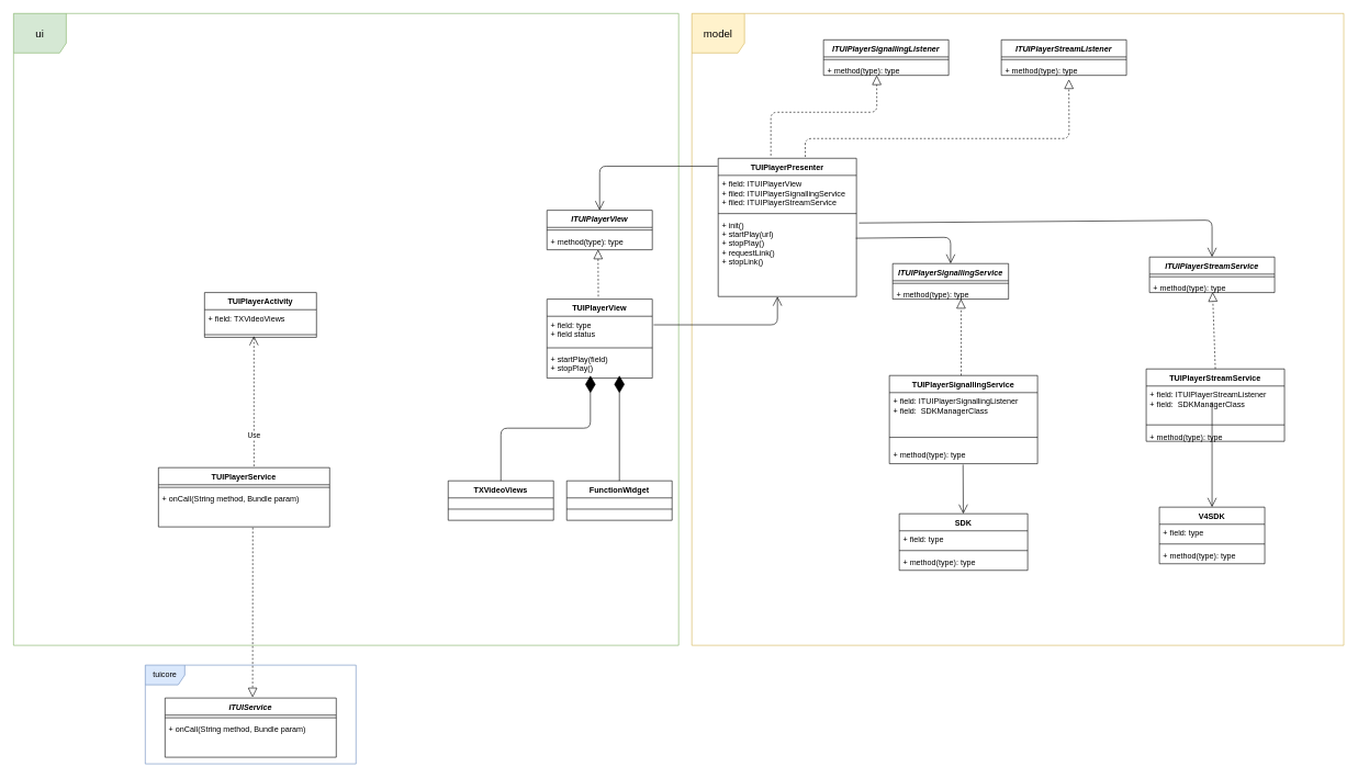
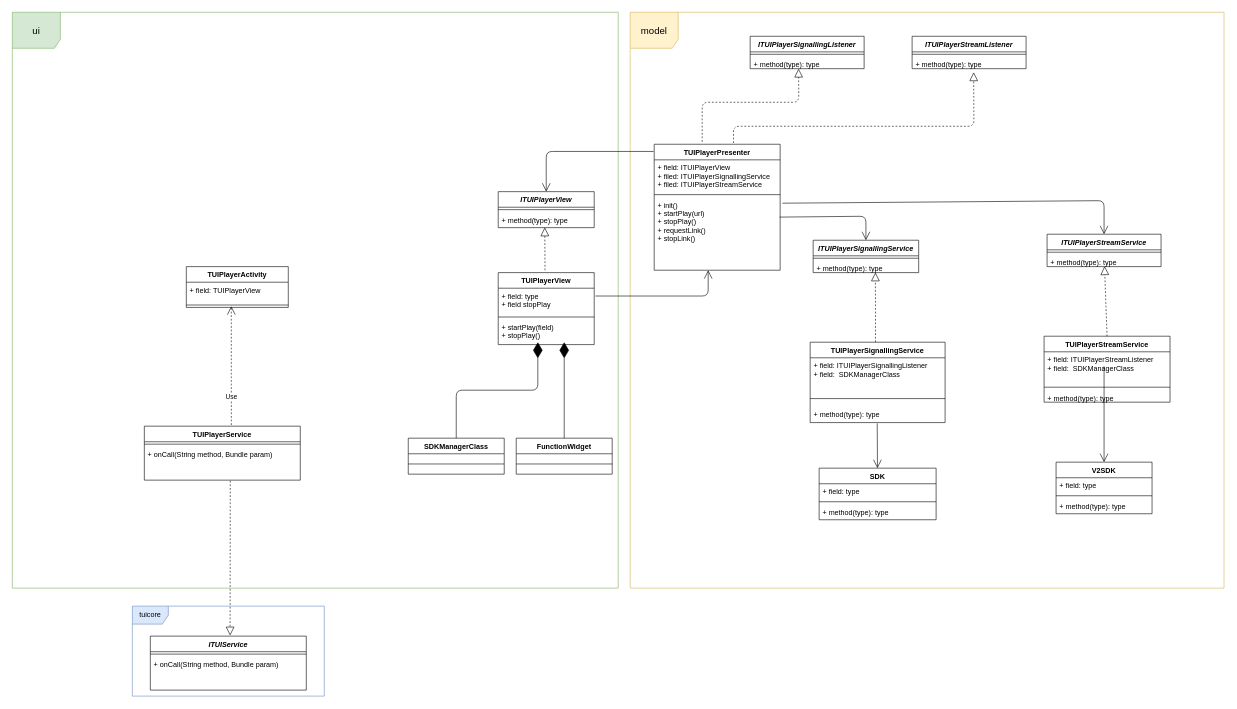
- <mxCell id="56" value="+ field: TXVideoViews" style="text;strokeColor=none;fillColor=none;align=left;verticalAlign=top;spacingLeft=4;spacingRight=4;overflow=hidden;rotatable=0;points=[[0,0.5],[1,0.5]];portConstraint=eastwest;" vertex="1" parent="55"><mxGeometry y="26" width="170" height="34" as="geometry" /></mxCell>
+ <mxCell id="56" value="+ field: TUIPlayerView" style="text;strokeColor=none;fillColor=none;align=left;verticalAlign=top;spacingLeft=4;spacingRight=4;overflow=hidden;rotatable=0;points=[[0,0.5],[1,0.5]];portConstraint=eastwest;" vertex="1" parent="55"><mxGeometry y="26" width="170" height="34" as="geometry" /></mxCell>
- <mxCell id="69" value="+ field: type&#10;+ field status" style="text;strokeColor=none;fillColor=none;align=left;verticalAlign=top;spacingLeft=4;spacingRight=4;overflow=hidden;rotatable=0;points=[[0,0.5],[1,0.5]];portConstraint=eastwest;" vertex="1" parent="68"><mxGeometry y="26" width="160" height="44" as="geometry" /></mxCell>
+ <mxCell id="69" value="+ field: type&#10;+ field stopPlay" style="text;strokeColor=none;fillColor=none;align=left;verticalAlign=top;spacingLeft=4;spacingRight=4;overflow=hidden;rotatable=0;points=[[0,0.5],[1,0.5]];portConstraint=eastwest;" vertex="1" parent="68"><mxGeometry y="26" width="160" height="44" as="geometry" /></mxCell>
- <mxCell id="50" value="TXVideoViews" style="swimlane;fontStyle=1;align=center;verticalAlign=top;childLayout=stackLayout;horizontal=1;startSize=26;horizontalStack=0;resizeParent=1;resizeParentMax=0;resizeLast=0;collapsible=1;marginBottom=0;" vertex="1" parent="1"><mxGeometry x="680" y="730" width="160" height="60" as="geometry" /></mxCell>
+ <mxCell id="50" value="SDKManagerClass" style="swimlane;fontStyle=1;align=center;verticalAlign=top;childLayout=stackLayout;horizontal=1;startSize=26;horizontalStack=0;resizeParent=1;resizeParentMax=0;resizeLast=0;collapsible=1;marginBottom=0;" vertex="1" parent="1"><mxGeometry x="680" y="730" width="160" height="60" as="geometry" /></mxCell>
- <mxCell id="33" value="V4SDK" style="swimlane;fontStyle=1;align=center;verticalAlign=top;childLayout=stackLayout;horizontal=1;startSize=26;horizontalStack=0;resizeParent=1;resizeParentMax=0;resizeLast=0;collapsible=1;marginBottom=0;" vertex="1" parent="1"><mxGeometry x="1760" y="770" width="160" height="86" as="geometry" /></mxCell>
+ <mxCell id="33" value="V2SDK" style="swimlane;fontStyle=1;align=center;verticalAlign=top;childLayout=stackLayout;horizontal=1;startSize=26;horizontalStack=0;resizeParent=1;resizeParentMax=0;resizeLast=0;collapsible=1;marginBottom=0;" vertex="1" parent="1"><mxGeometry x="1760" y="770" width="160" height="86" as="geometry" /></mxCell>
